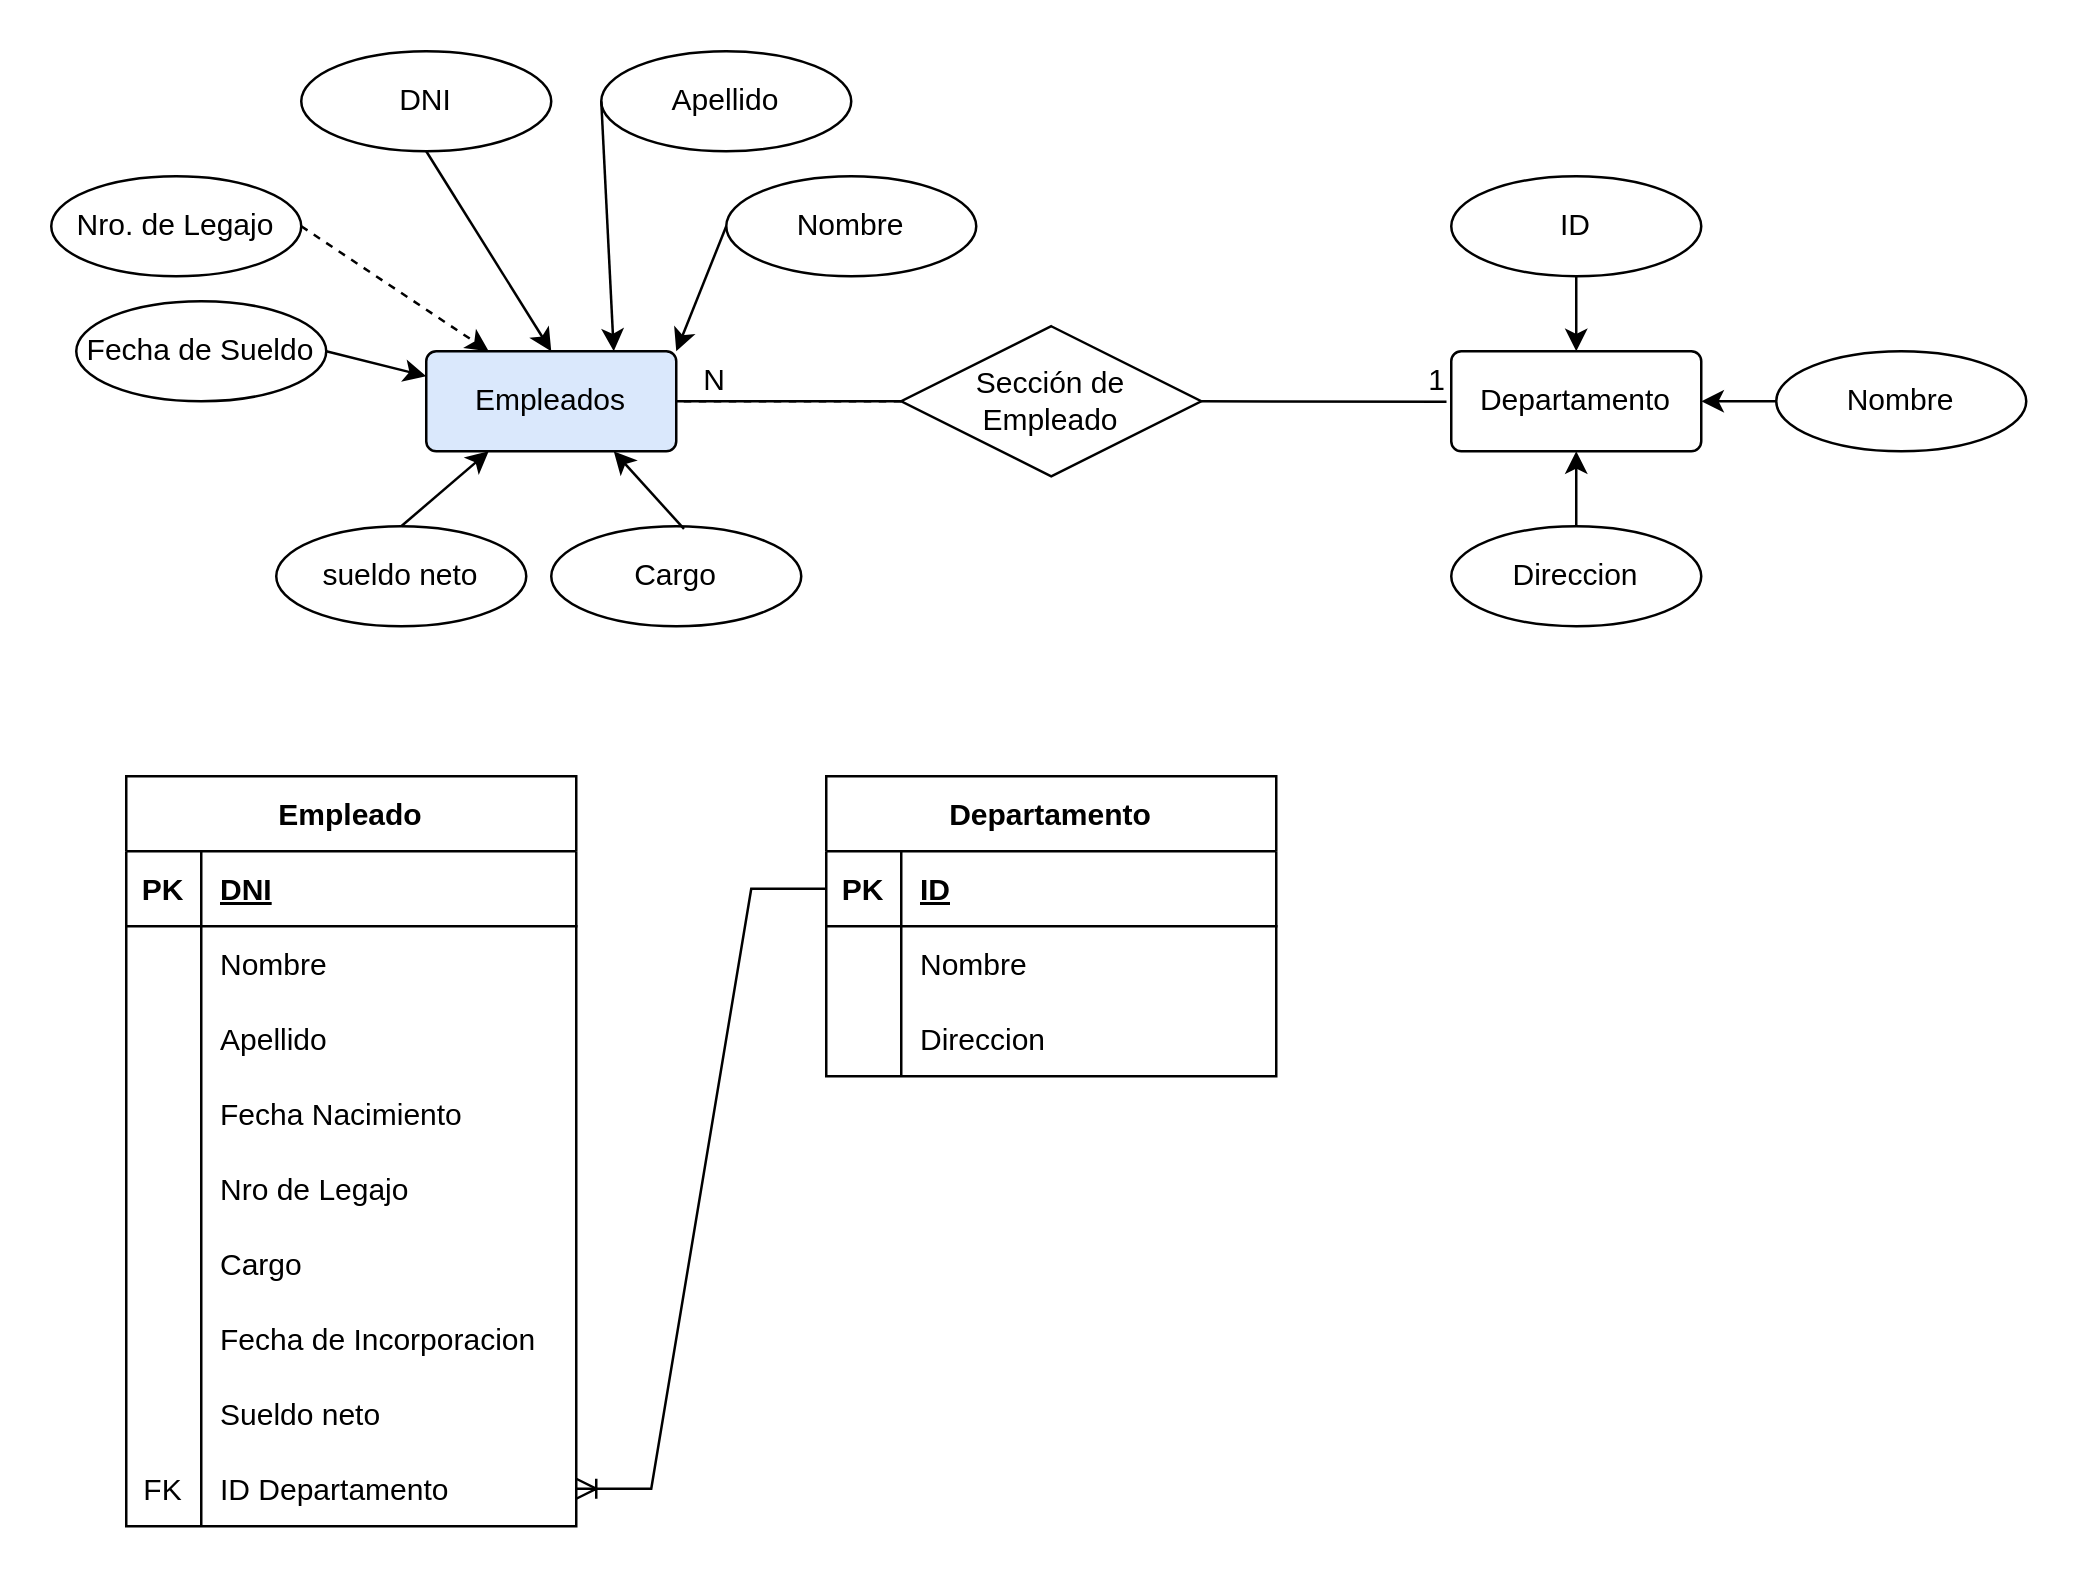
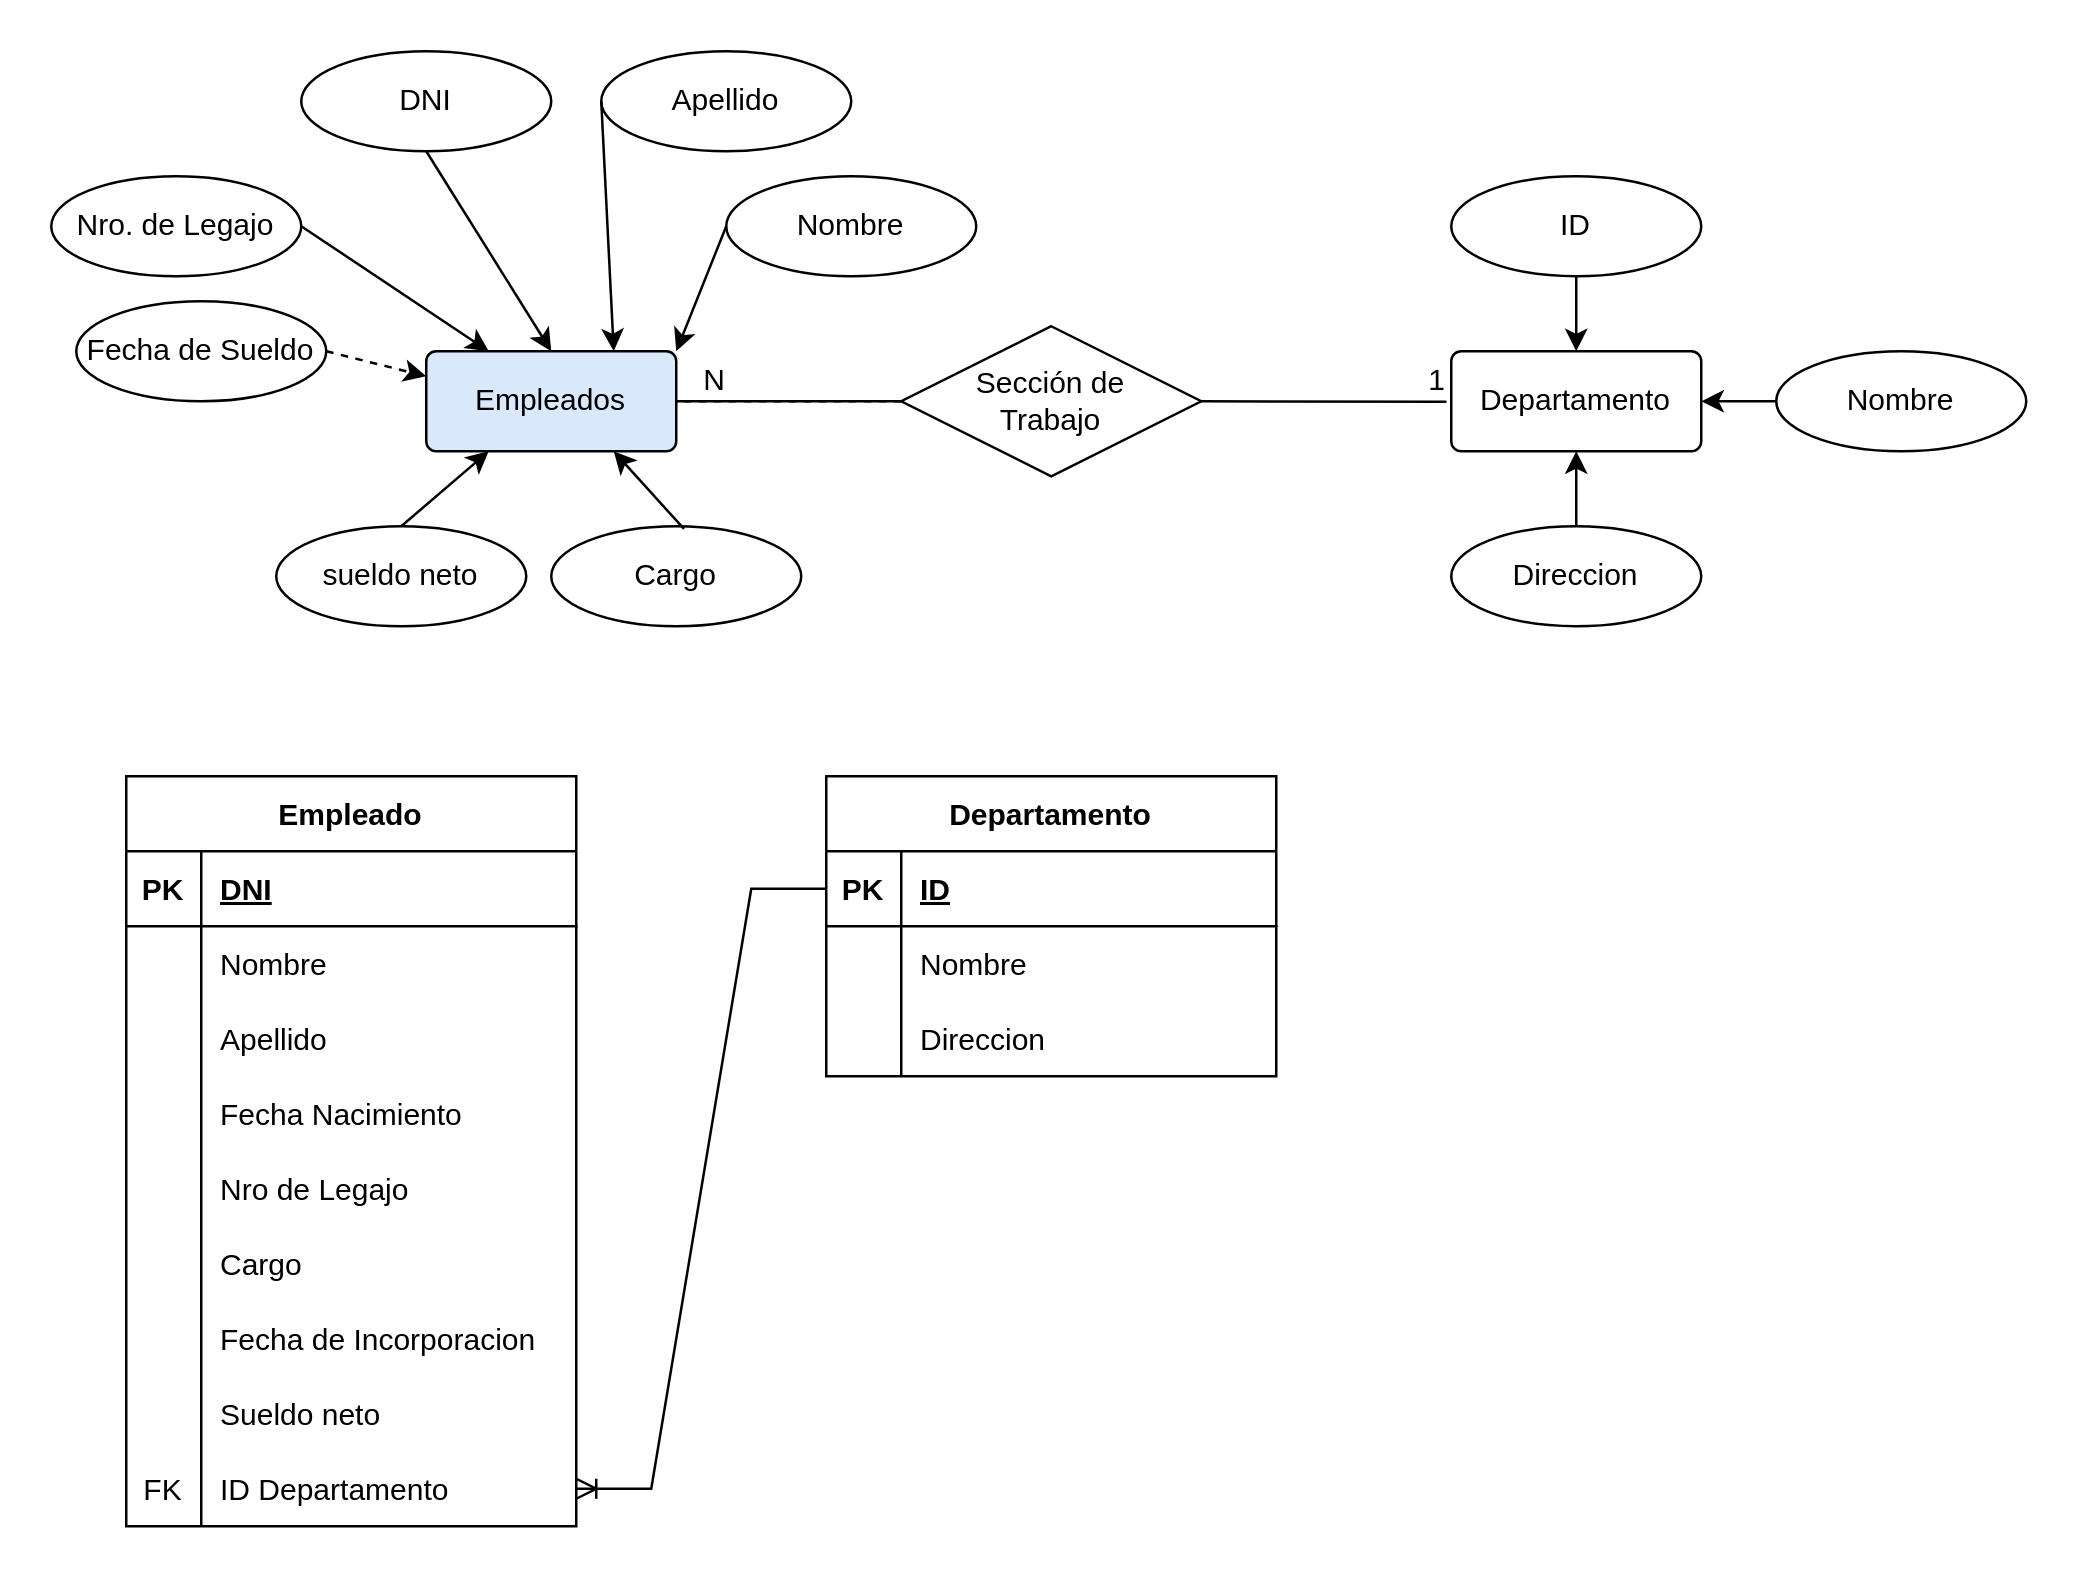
- <mxCell id="47" value="" style="endArrow=classic;html=1;rounded=0;exitX=1;exitY=0.5;exitDx=0;exitDy=0;entryX=0.25;entryY=0;entryDx=0;entryDy=0;dashed=1;" edge="1" parent="1" source="32" target="30"><mxGeometry width="50" height="50" relative="1" as="geometry"><mxPoint x="360" y="170" as="sourcePoint" /><mxPoint x="310" y="220" as="targetPoint" /></mxGeometry></mxCell>
+ <mxCell id="47" value="" style="endArrow=classic;html=1;rounded=0;exitX=1;exitY=0.5;exitDx=0;exitDy=0;entryX=0.25;entryY=0;entryDx=0;entryDy=0;" edge="1" parent="1" source="32" target="30"><mxGeometry width="50" height="50" relative="1" as="geometry"><mxPoint x="360" y="170" as="sourcePoint" /><mxPoint x="310" y="220" as="targetPoint" /></mxGeometry></mxCell>
- <mxCell id="43" value="" style="endArrow=classic;html=1;rounded=0;exitX=1;exitY=0.5;exitDx=0;exitDy=0;entryX=0;entryY=0.25;entryDx=0;entryDy=0;" edge="1" parent="1" source="33" target="30"><mxGeometry width="50" height="50" relative="1" as="geometry"><mxPoint x="360" y="120" as="sourcePoint" /><mxPoint x="310" y="70" as="targetPoint" /></mxGeometry></mxCell>
+ <mxCell id="43" value="" style="endArrow=classic;html=1;rounded=0;exitX=1;exitY=0.5;exitDx=0;exitDy=0;entryX=0;entryY=0.25;entryDx=0;entryDy=0;dashed=1;" edge="1" parent="1" source="33" target="30"><mxGeometry width="50" height="50" relative="1" as="geometry"><mxPoint x="360" y="120" as="sourcePoint" /><mxPoint x="310" y="70" as="targetPoint" /></mxGeometry></mxCell>
- <mxCell id="53" value="Sección de &lt;br&gt;Empleado" style="shape=rhombus;perimeter=rhombusPerimeter;whiteSpace=wrap;html=1;align=center;" vertex="1" parent="1"><mxGeometry x="360" y="130" width="120" height="60" as="geometry" /></mxCell>
+ <mxCell id="53" value="Sección de &lt;br&gt;Trabajo" style="shape=rhombus;perimeter=rhombusPerimeter;whiteSpace=wrap;html=1;align=center;" vertex="1" parent="1"><mxGeometry x="360" y="130" width="120" height="60" as="geometry" /></mxCell>
